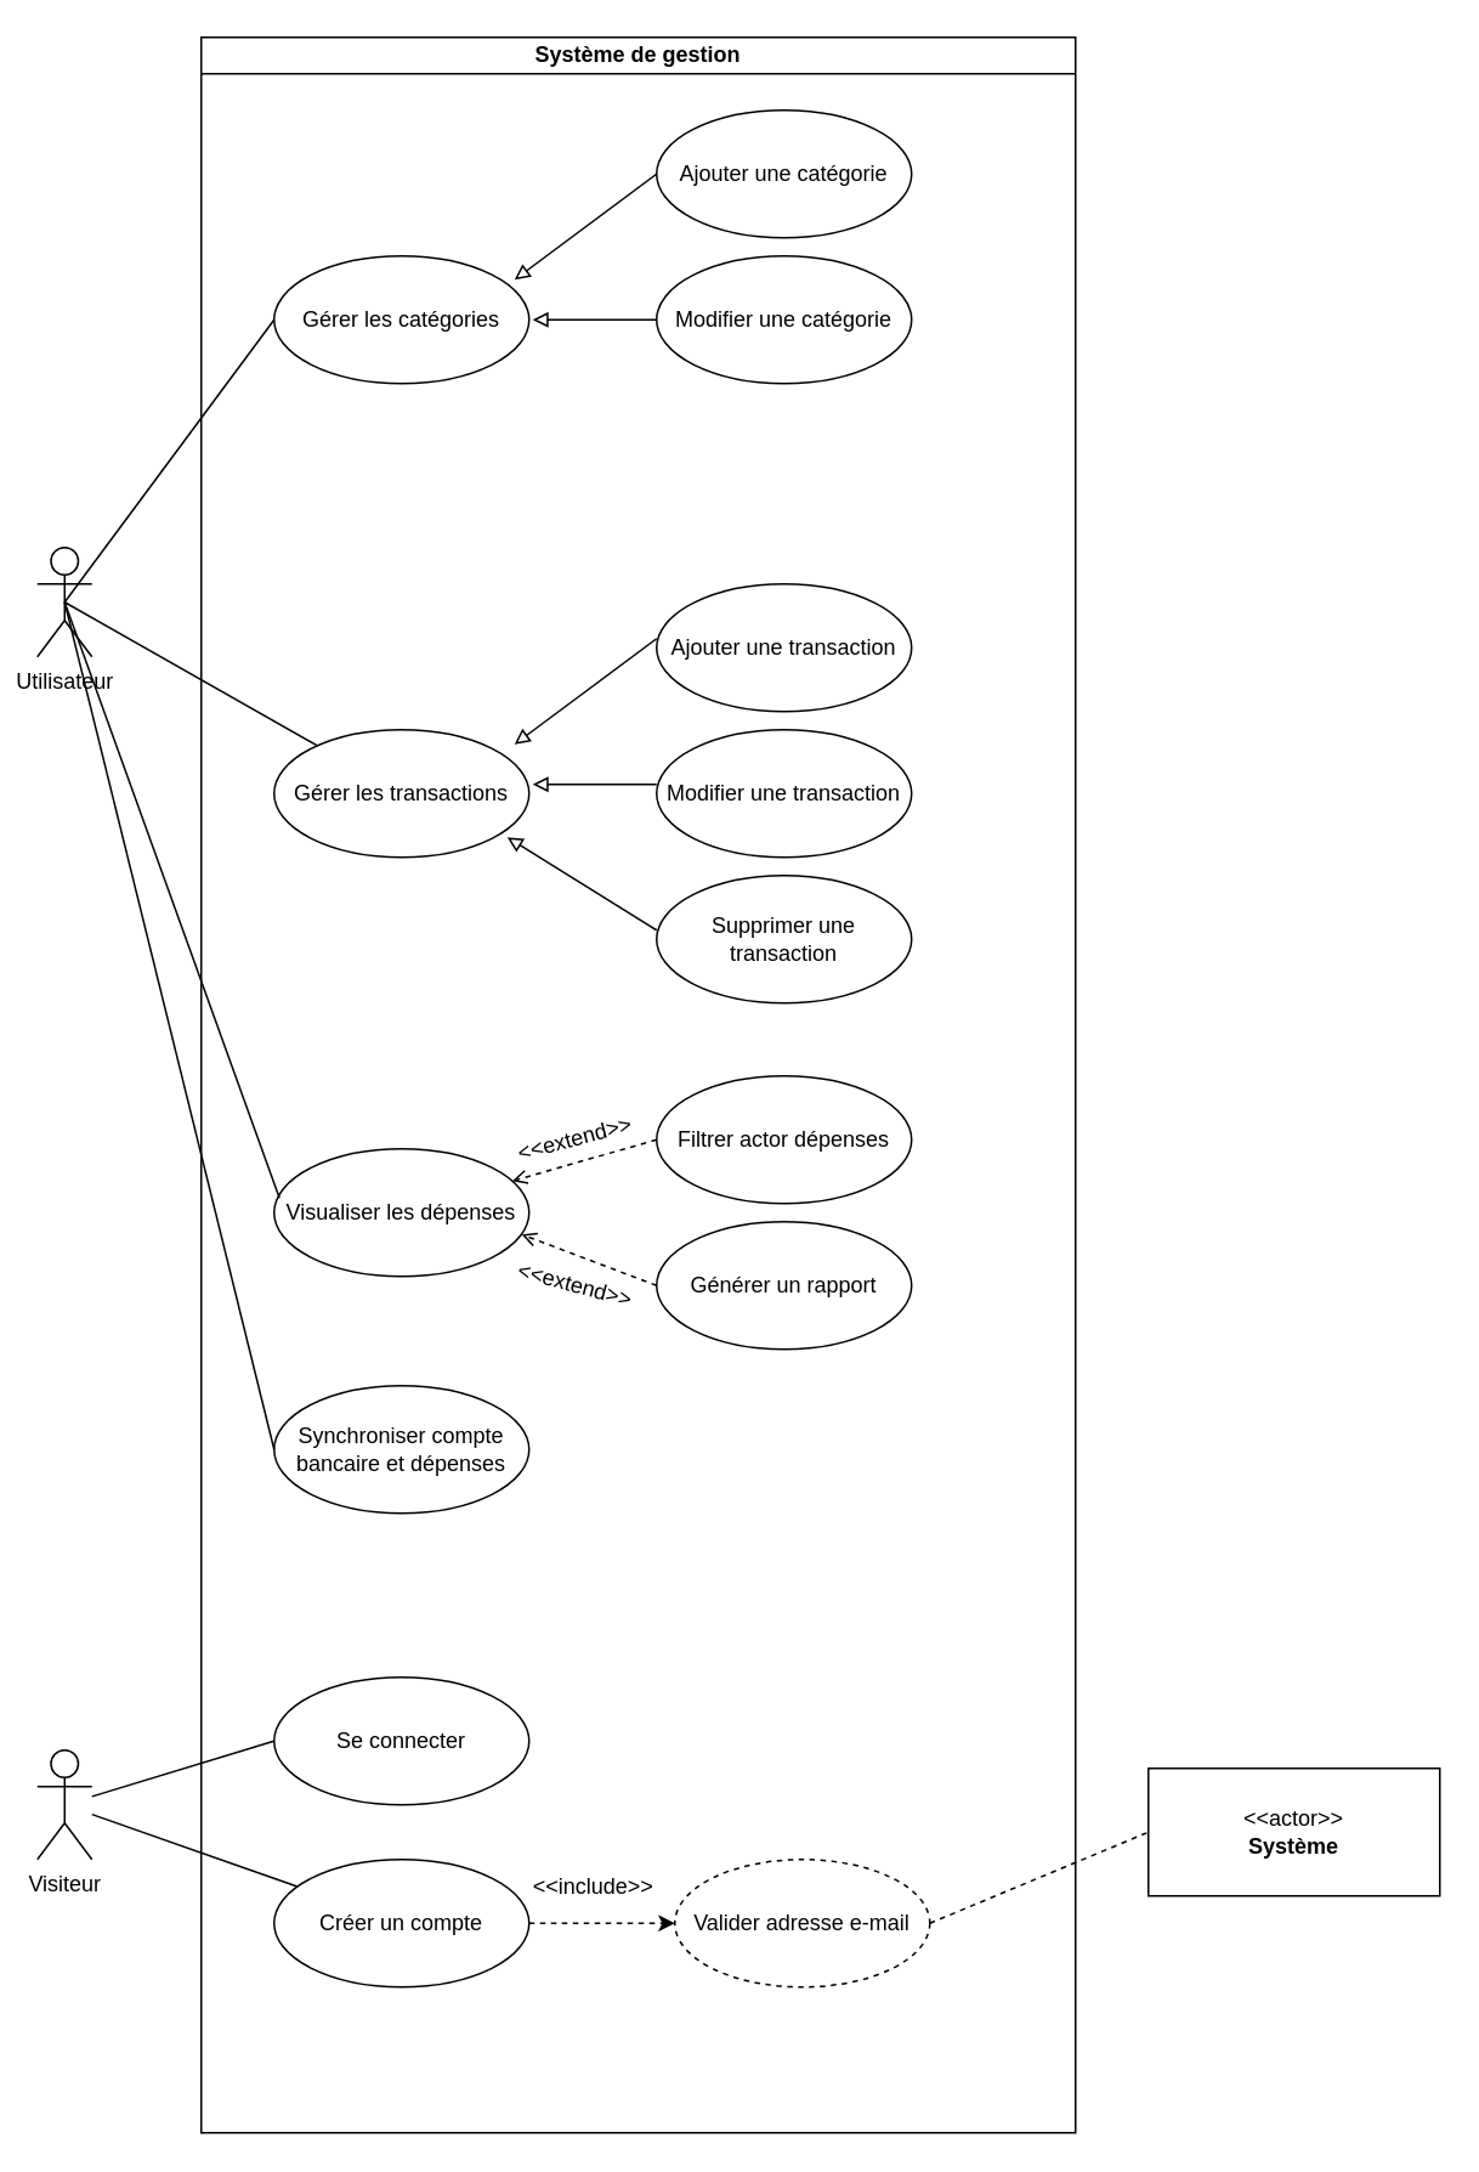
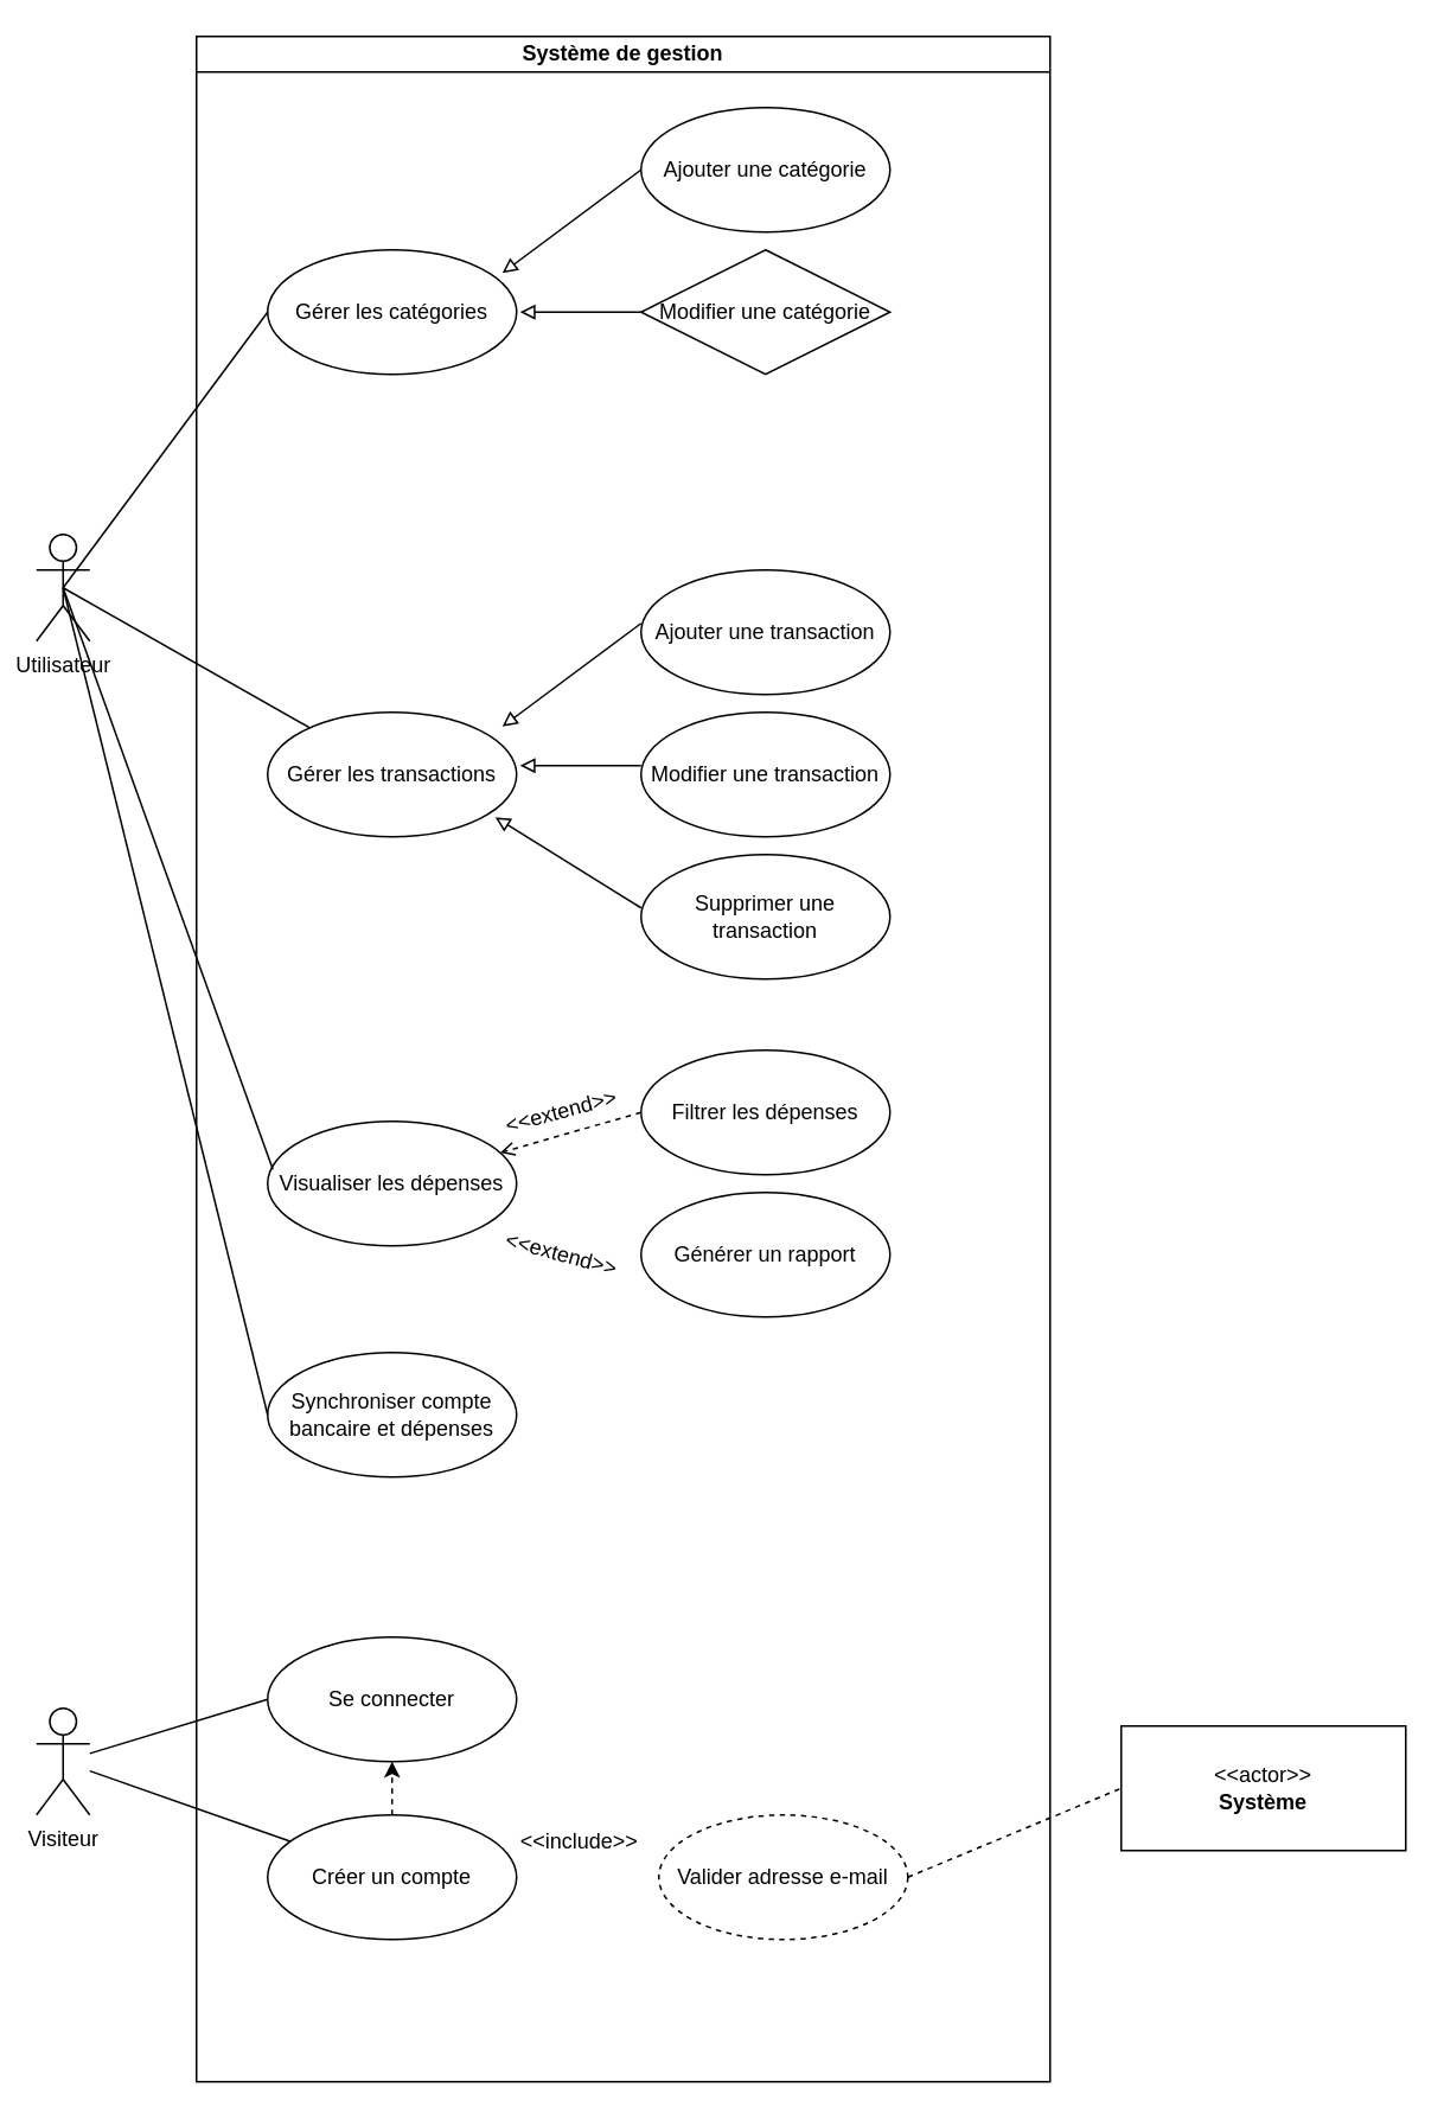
- <mxCell id="7" value="Modifier une catégorie" style="ellipse;whiteSpace=wrap;html=1;" vertex="1" parent="2"><mxGeometry x="250" y="120" width="140" height="70" as="geometry" /></mxCell>
+ <mxCell id="7" value="Modifier une catégorie" style="rhombus;whiteSpace=wrap;html=1;" vertex="1" parent="2"><mxGeometry x="250" y="120" width="140" height="70" as="geometry" /></mxCell>
- <mxCell id="17" value="Filtrer actor dépenses" style="ellipse;whiteSpace=wrap;html=1;" vertex="1" parent="2"><mxGeometry x="250" y="570" width="140" height="70" as="geometry" /></mxCell>
+ <mxCell id="17" value="Filtrer les dépenses" style="ellipse;whiteSpace=wrap;html=1;" vertex="1" parent="2"><mxGeometry x="250" y="570" width="140" height="70" as="geometry" /></mxCell>
- <mxCell id="18" style="edgeStyle=none;rounded=0;orthogonalLoop=1;jettySize=auto;html=1;exitX=0;exitY=0.5;exitDx=0;exitDy=0;entryX=0.971;entryY=0.671;entryDx=0;entryDy=0;entryPerimeter=0;endArrow=open;endFill=0;dashed=1;" edge="1" parent="2" source="19" target="5"><mxGeometry relative="1" as="geometry" /></mxCell>
- <mxCell id="21" value="" style="edgeStyle=none;rounded=0;orthogonalLoop=1;jettySize=auto;html=1;dashed=1;" edge="1" parent="2" source="22" target="23"><mxGeometry relative="1" as="geometry" /></mxCell>
+ <mxCell id="21" value="" style="edgeStyle=none;rounded=0;orthogonalLoop=1;jettySize=auto;html=1;dashed=1;" edge="1" parent="2" source="22" target="20"><mxGeometry relative="1" as="geometry" /></mxCell>
